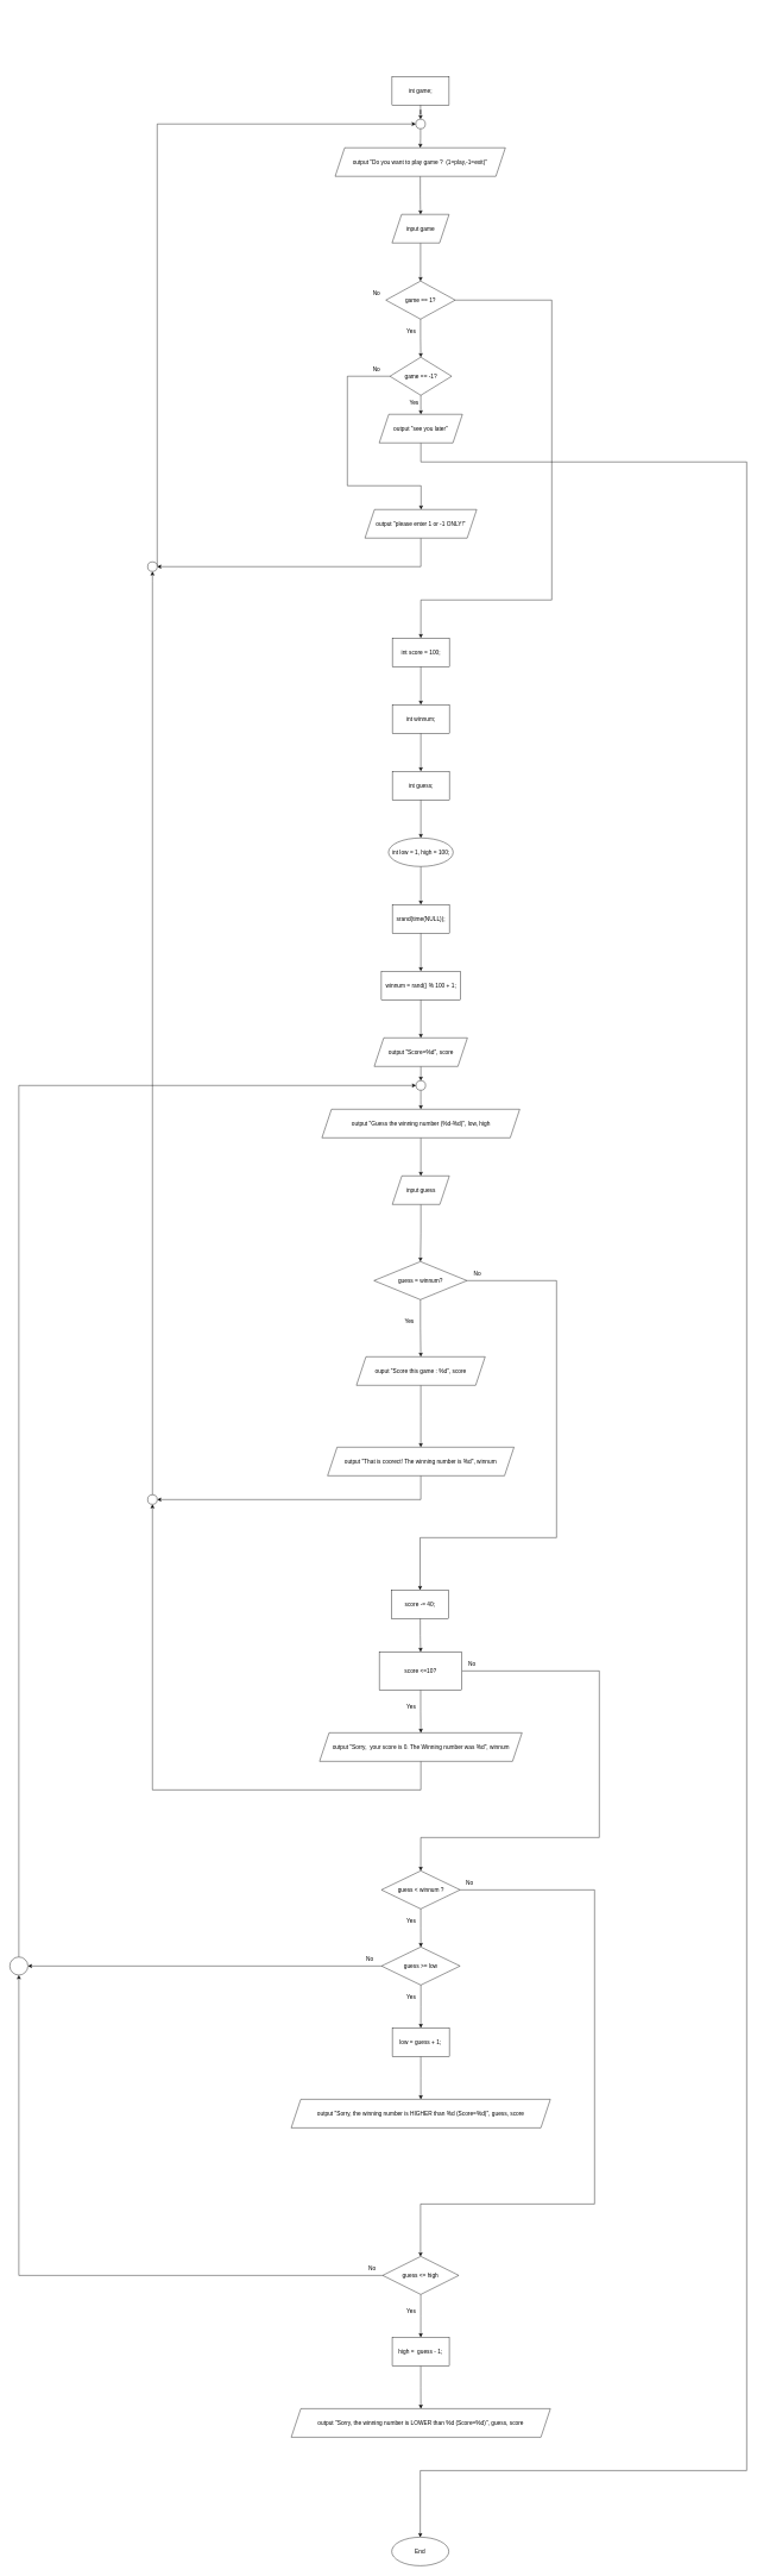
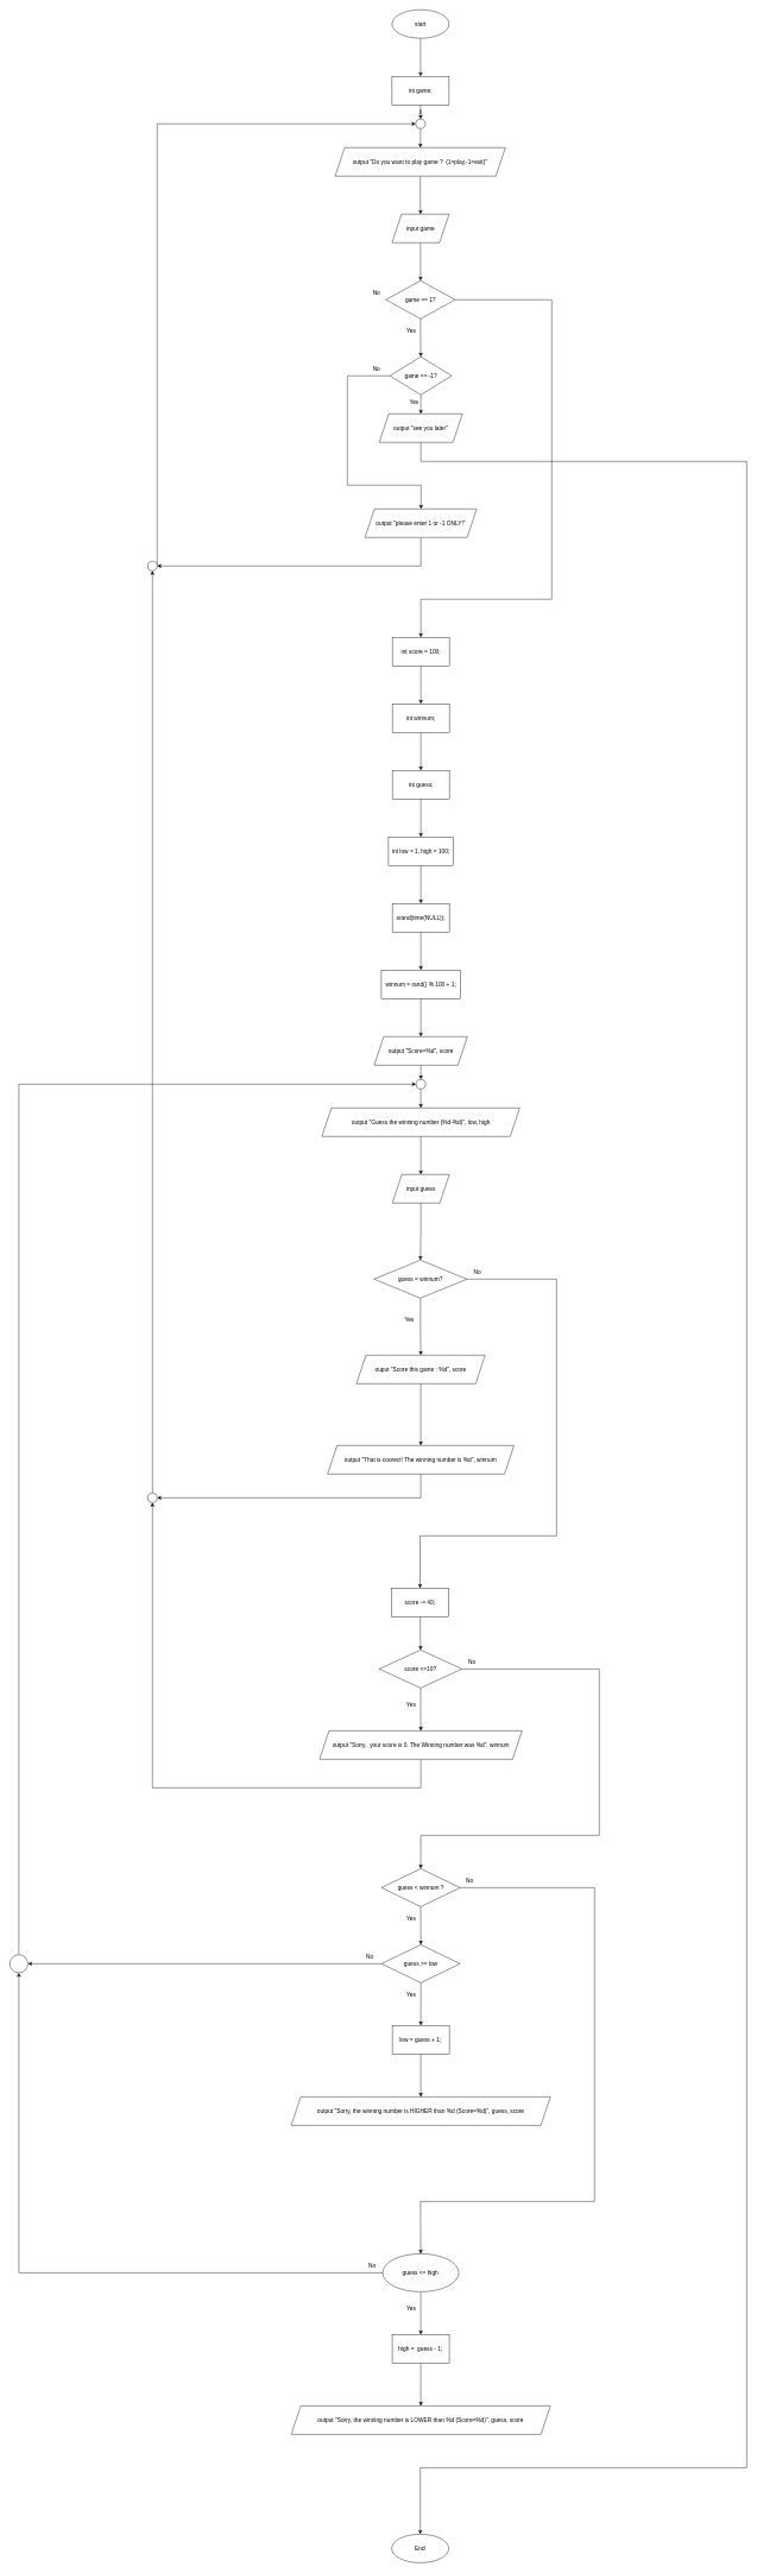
+ <mxCell id="3" value="start" style="ellipse;whiteSpace=wrap;html=1;" vertex="1" parent="1"><mxGeometry x="824" y="20" width="120" height="60" as="geometry" /></mxCell>
+ <mxCell id="2" value="" style="edgeStyle=orthogonalEdgeStyle;rounded=0;orthogonalLoop=1;jettySize=auto;html=1;" edge="1" parent="1" source="3" target="5"><mxGeometry relative="1" as="geometry" /></mxCell>
- <mxCell id="27" value="int low = 1, high = 100;" style="ellipse;whiteSpace=wrap;html=1;" vertex="1" parent="1"><mxGeometry x="816.56" y="1760" width="136" height="60" as="geometry" /></mxCell>
+ <mxCell id="27" value="int low = 1, high = 100;" style="whiteSpace=wrap;html=1;" vertex="1" parent="1"><mxGeometry x="816.56" y="1760" width="136" height="60" as="geometry" /></mxCell>
- <mxCell id="47" value="score &amp;lt;=10?" style="whiteSpace=wrap;html=1;rounded=0;" vertex="1" parent="1"><mxGeometry x="797.06" y="3470" width="174.13" height="80" as="geometry" /></mxCell>
+ <mxCell id="47" value="score &amp;lt;=10?" style="rhombus;whiteSpace=wrap;html=1;" vertex="1" parent="1"><mxGeometry x="797.06" y="3470" width="174.13" height="80" as="geometry" /></mxCell>
- <mxCell id="63" value="guess &amp;lt;= high" style="rhombus;whiteSpace=wrap;html=1;" vertex="1" parent="1"><mxGeometry x="804.3" y="4740" width="160.13" height="80" as="geometry" /></mxCell>
+ <mxCell id="63" value="guess &amp;lt;= high" style="ellipse;whiteSpace=wrap;html=1;" vertex="1" parent="1"><mxGeometry x="804.3" y="4740" width="160.13" height="80" as="geometry" /></mxCell>
